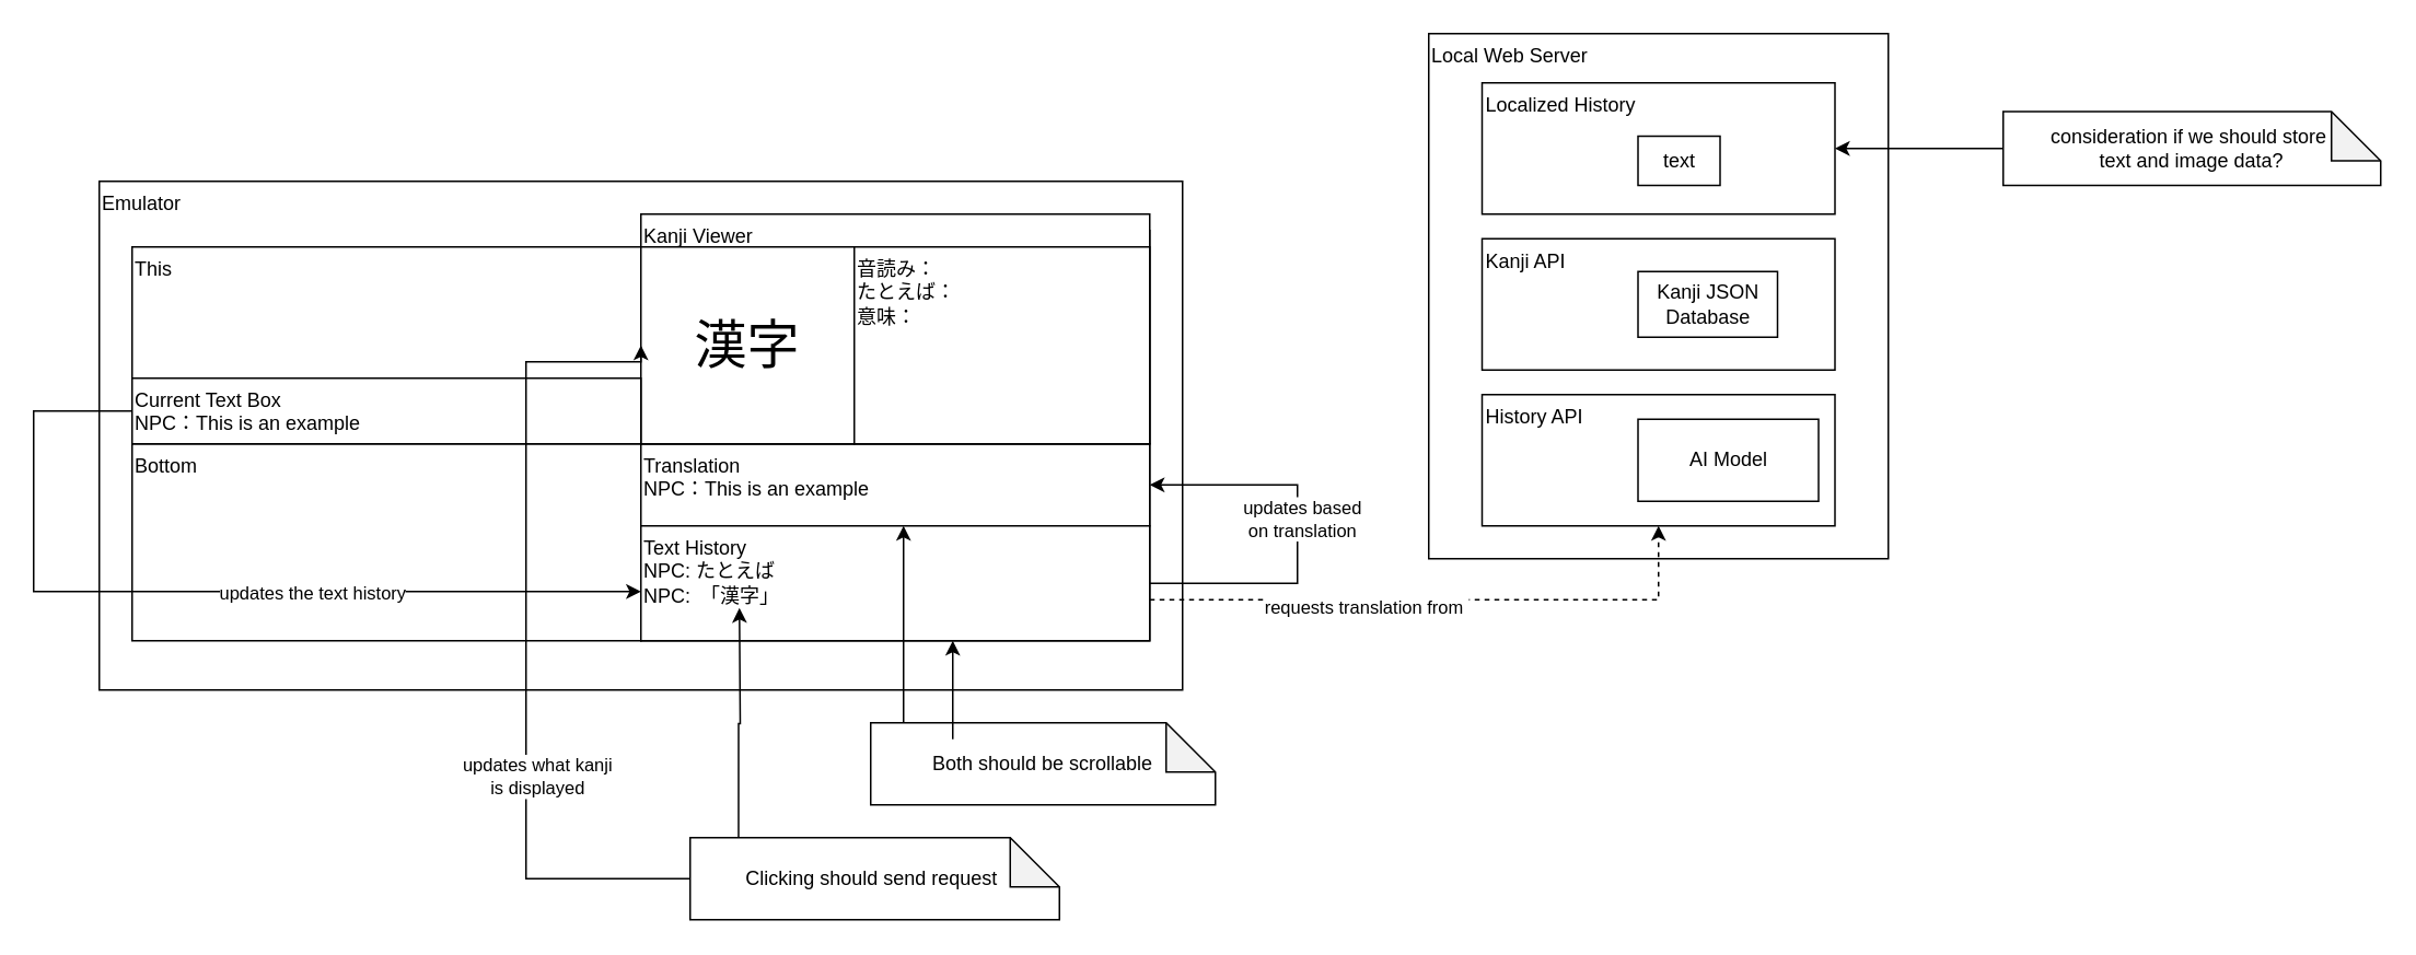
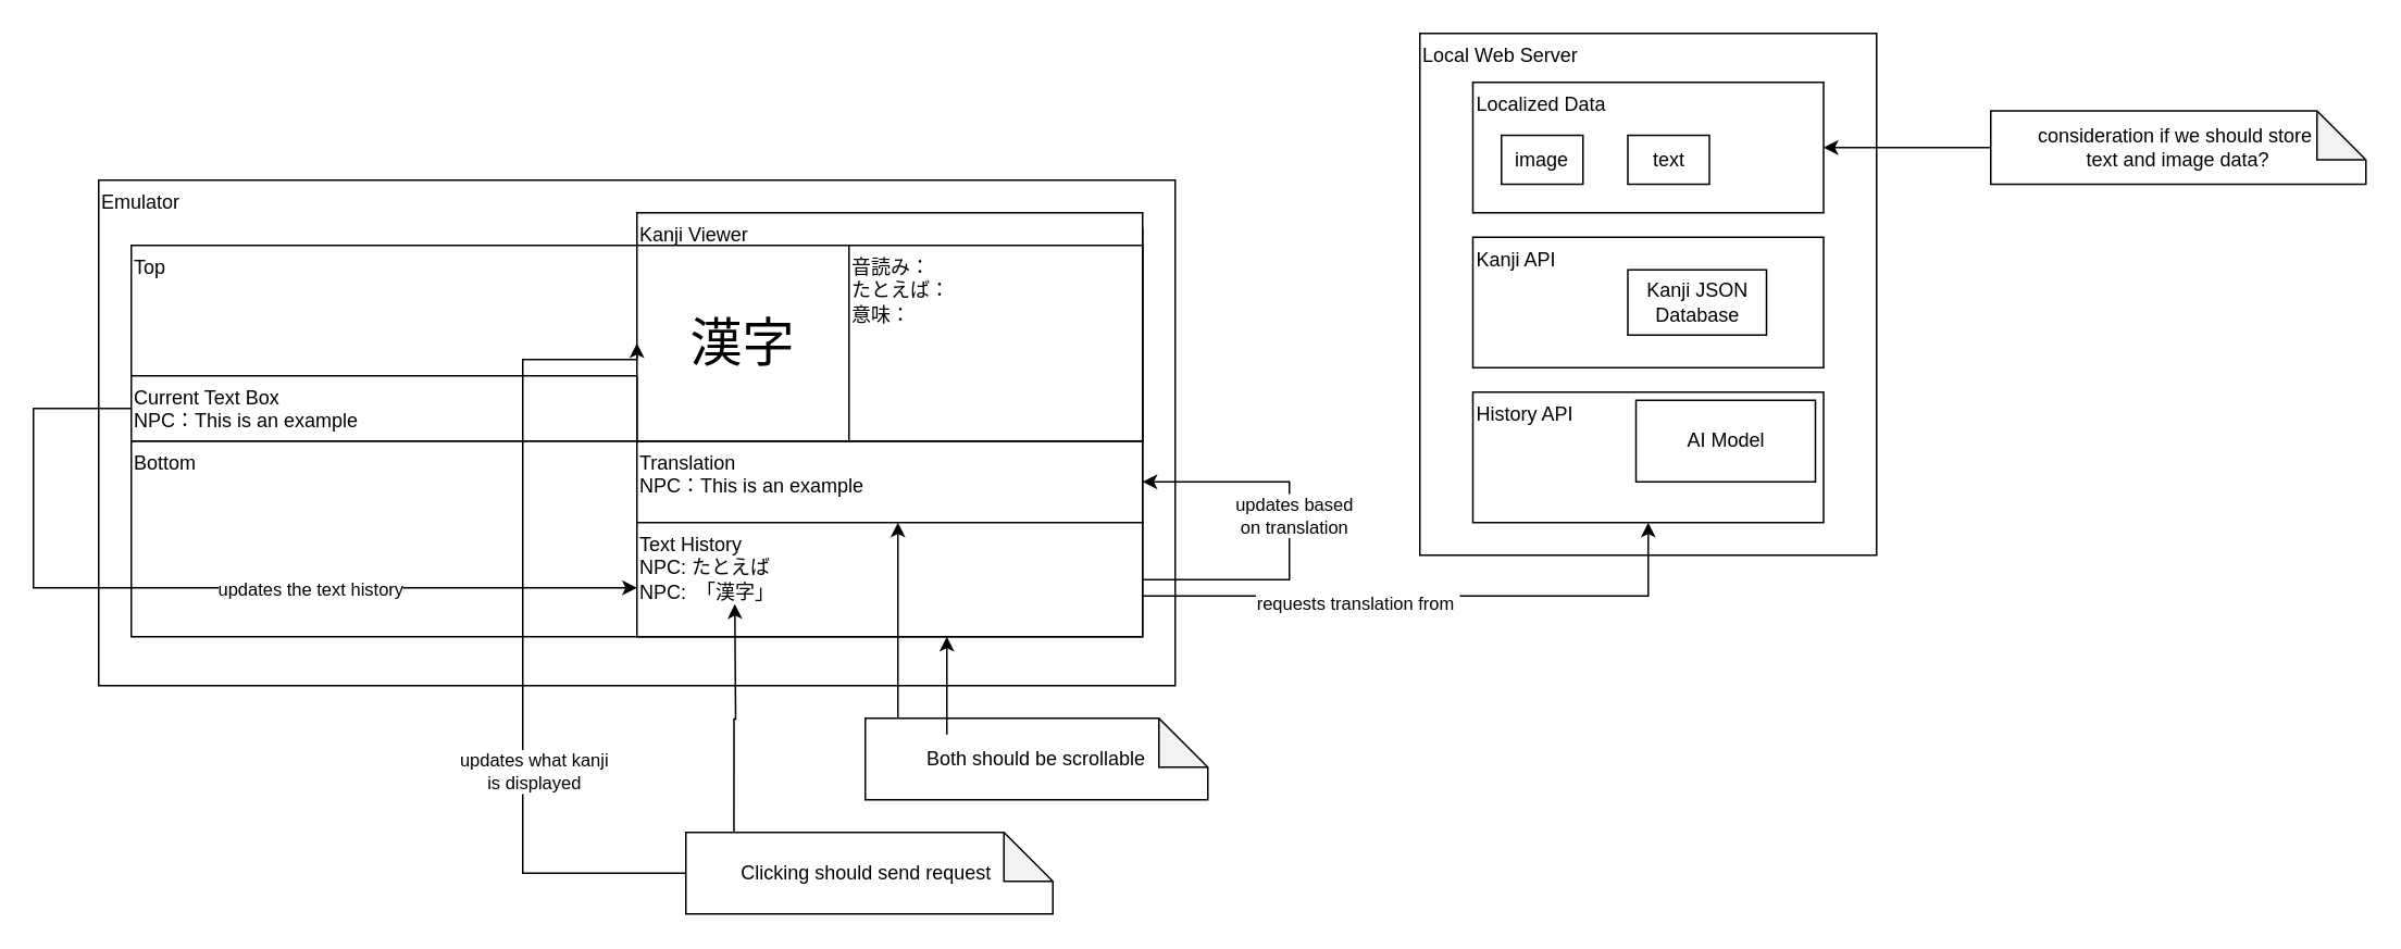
- <mxCell id="31" value="Localized History" style="rounded=0;whiteSpace=wrap;html=1;align=left;verticalAlign=top;" parent="1" vertex="1"><mxGeometry x="902.5" y="50" width="215" height="80" as="geometry" /></mxCell>
+ <mxCell id="31" value="Localized Data" style="rounded=0;whiteSpace=wrap;html=1;align=left;verticalAlign=top;" parent="1" vertex="1"><mxGeometry x="902.5" y="50" width="215" height="80" as="geometry" /></mxCell>
+ <mxCell id="34" value="image" style="rounded=0;whiteSpace=wrap;html=1;" parent="1" vertex="1"><mxGeometry x="920" y="82.5" width="50" height="30" as="geometry" /></mxCell>
- <mxCell id="4" value="This" style="rounded=0;whiteSpace=wrap;html=1;verticalAlign=top;align=left;" parent="1" vertex="1"><mxGeometry x="80" y="150" width="310" height="120" as="geometry" /></mxCell>
+ <mxCell id="4" value="Top" style="rounded=0;whiteSpace=wrap;html=1;verticalAlign=top;align=left;" parent="1" vertex="1"><mxGeometry x="80" y="150" width="310" height="120" as="geometry" /></mxCell>
- <mxCell id="19" value="AI Model" style="rounded=0;whiteSpace=wrap;html=1;" parent="1" vertex="1"><mxGeometry x="997.5" y="255" width="110" height="50" as="geometry" /></mxCell>
+ <mxCell id="19" value="AI Model" style="rounded=0;whiteSpace=wrap;html=1;" parent="1" vertex="1"><mxGeometry x="1002.5" y="245" width="110" height="50" as="geometry" /></mxCell>
- <mxCell id="10" style="edgeStyle=orthogonalEdgeStyle;rounded=0;orthogonalLoop=1;jettySize=auto;html=1;dashed=1;" parent="1" source="12" target="17" edge="1"><mxGeometry relative="1" as="geometry"><Array as="points"><mxPoint x="1010" y="365" /></Array></mxGeometry></mxCell>
+ <mxCell id="10" style="edgeStyle=orthogonalEdgeStyle;rounded=0;orthogonalLoop=1;jettySize=auto;html=1;" parent="1" source="12" target="17" edge="1"><mxGeometry relative="1" as="geometry"><Array as="points"><mxPoint x="1010" y="365" /></Array></mxGeometry></mxCell>
